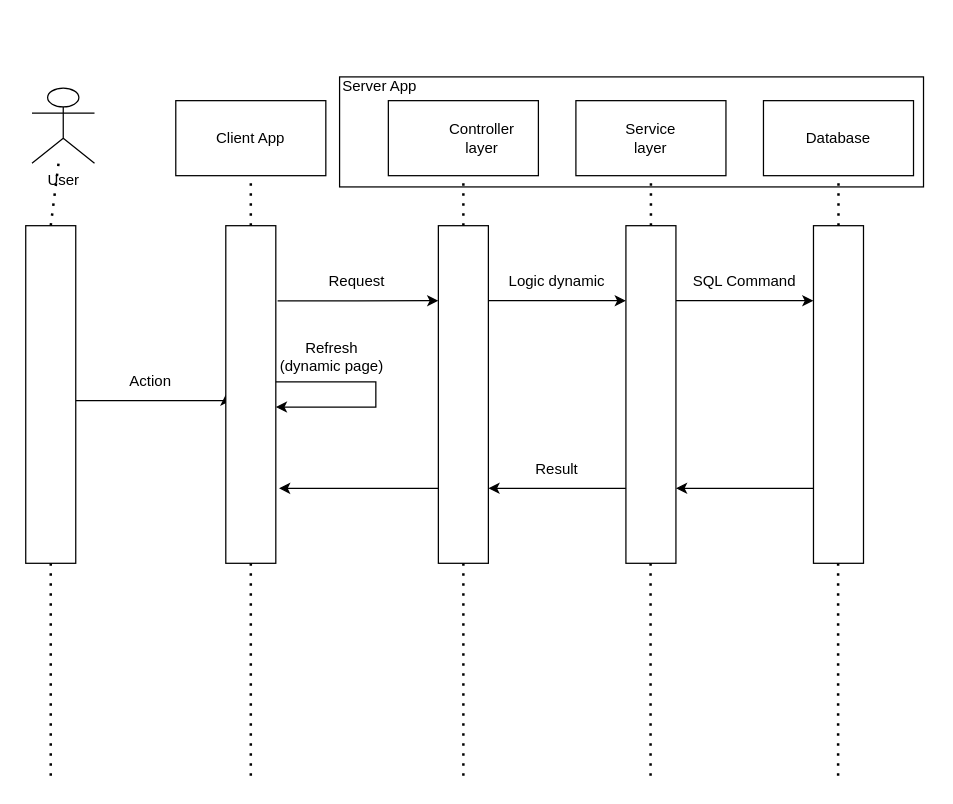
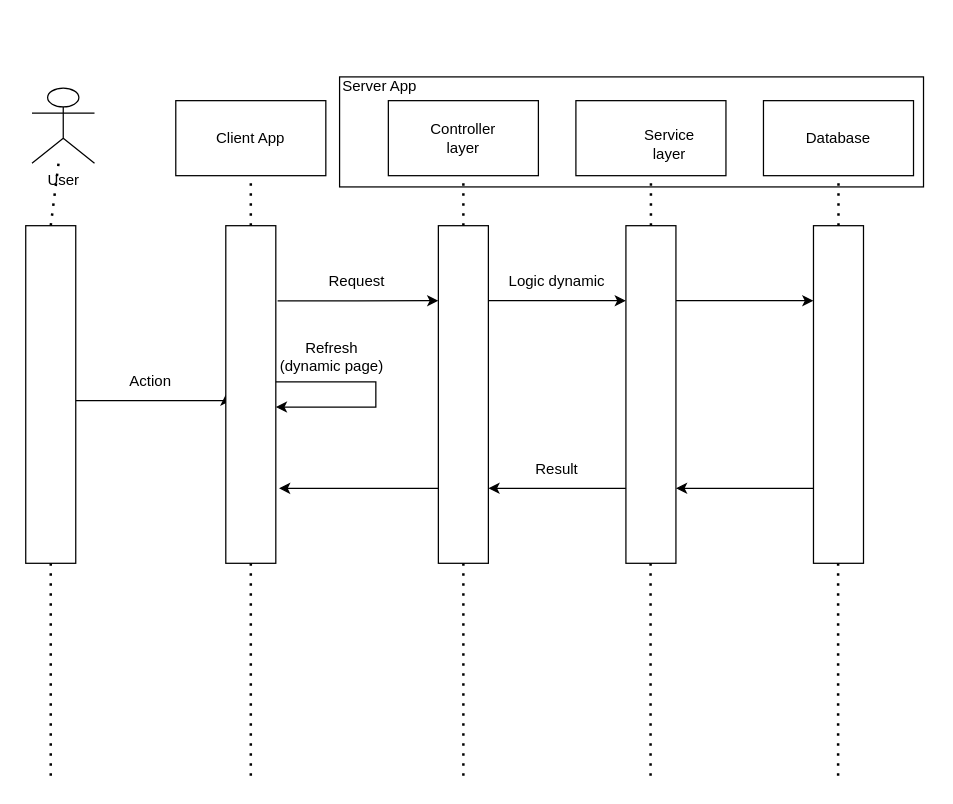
- <mxCell id="22" value="Controller layer" style="text;html=1;strokeColor=none;fillColor=none;align=center;verticalAlign=middle;whiteSpace=wrap;rounded=0;" vertex="1" parent="1"><mxGeometry x="345" y="95" width="80" height="30" as="geometry" /></mxCell>
+ <mxCell id="22" value="Controller layer" style="text;html=1;strokeColor=none;fillColor=none;align=center;verticalAlign=middle;whiteSpace=wrap;rounded=0;" vertex="1" parent="1"><mxGeometry x="330" y="95" width="80" height="30" as="geometry" /></mxCell>
- <mxCell id="26" value="Service layer" style="text;html=1;strokeColor=none;fillColor=none;align=center;verticalAlign=middle;whiteSpace=wrap;rounded=0;labelBackgroundColor=none;labelBorderColor=none;" vertex="1" parent="1"><mxGeometry x="490" y="95" width="60" height="30" as="geometry" /></mxCell>
+ <mxCell id="26" value="Service layer" style="text;html=1;strokeColor=none;fillColor=none;align=center;verticalAlign=middle;whiteSpace=wrap;rounded=0;labelBackgroundColor=none;labelBorderColor=none;" vertex="1" parent="1"><mxGeometry x="505" y="100" width="60" height="30" as="geometry" /></mxCell>
- <mxCell id="35" value="SQL Command" style="text;html=1;strokeColor=none;fillColor=none;align=center;verticalAlign=middle;whiteSpace=wrap;rounded=0;labelBackgroundColor=none;labelBorderColor=none;" vertex="1" parent="1"><mxGeometry x="540" y="210" width="110" height="30" as="geometry" /></mxCell>
